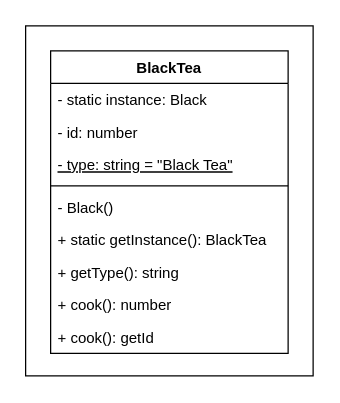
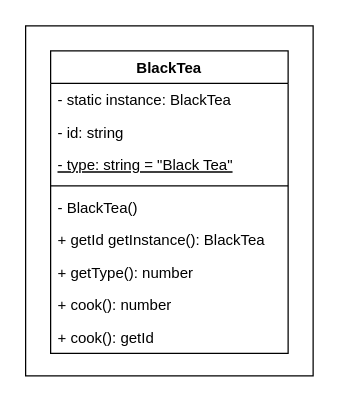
- <mxCell id="4" value="- static instance: Black" style="text;strokeColor=none;fillColor=none;align=left;verticalAlign=top;spacingLeft=4;spacingRight=4;overflow=hidden;rotatable=0;points=[[0,0.5],[1,0.5]];portConstraint=eastwest;" vertex="1" parent="3"><mxGeometry y="26" width="190" height="26" as="geometry" /></mxCell>
+ <mxCell id="4" value="- static instance: BlackTea" style="text;strokeColor=none;fillColor=none;align=left;verticalAlign=top;spacingLeft=4;spacingRight=4;overflow=hidden;rotatable=0;points=[[0,0.5],[1,0.5]];portConstraint=eastwest;" vertex="1" parent="3"><mxGeometry y="26" width="190" height="26" as="geometry" /></mxCell>
- <mxCell id="5" value="- id: number" style="text;strokeColor=none;fillColor=none;align=left;verticalAlign=top;spacingLeft=4;spacingRight=4;overflow=hidden;rotatable=0;points=[[0,0.5],[1,0.5]];portConstraint=eastwest;" vertex="1" parent="3"><mxGeometry y="52" width="190" height="26" as="geometry" /></mxCell>
+ <mxCell id="5" value="- id: string" style="text;strokeColor=none;fillColor=none;align=left;verticalAlign=top;spacingLeft=4;spacingRight=4;overflow=hidden;rotatable=0;points=[[0,0.5],[1,0.5]];portConstraint=eastwest;" vertex="1" parent="3"><mxGeometry y="52" width="190" height="26" as="geometry" /></mxCell>
- <mxCell id="8" value="- Black()" style="text;strokeColor=none;fillColor=none;align=left;verticalAlign=top;spacingLeft=4;spacingRight=4;overflow=hidden;rotatable=0;points=[[0,0.5],[1,0.5]];portConstraint=eastwest;" vertex="1" parent="3"><mxGeometry y="112" width="190" height="26" as="geometry" /></mxCell>
+ <mxCell id="8" value="- BlackTea()" style="text;strokeColor=none;fillColor=none;align=left;verticalAlign=top;spacingLeft=4;spacingRight=4;overflow=hidden;rotatable=0;points=[[0,0.5],[1,0.5]];portConstraint=eastwest;" vertex="1" parent="3"><mxGeometry y="112" width="190" height="26" as="geometry" /></mxCell>
- <mxCell id="9" value="+ static getInstance(): BlackTea" style="text;strokeColor=none;fillColor=none;align=left;verticalAlign=top;spacingLeft=4;spacingRight=4;overflow=hidden;rotatable=0;points=[[0,0.5],[1,0.5]];portConstraint=eastwest;" vertex="1" parent="3"><mxGeometry y="138" width="190" height="26" as="geometry" /></mxCell>
+ <mxCell id="9" value="+ getId getInstance(): BlackTea" style="text;strokeColor=none;fillColor=none;align=left;verticalAlign=top;spacingLeft=4;spacingRight=4;overflow=hidden;rotatable=0;points=[[0,0.5],[1,0.5]];portConstraint=eastwest;" vertex="1" parent="3"><mxGeometry y="138" width="190" height="26" as="geometry" /></mxCell>
- <mxCell id="10" value="+ getType(): string" style="text;strokeColor=none;fillColor=none;align=left;verticalAlign=top;spacingLeft=4;spacingRight=4;overflow=hidden;rotatable=0;points=[[0,0.5],[1,0.5]];portConstraint=eastwest;" vertex="1" parent="3"><mxGeometry y="164" width="190" height="26" as="geometry" /></mxCell>
+ <mxCell id="10" value="+ getType(): number" style="text;strokeColor=none;fillColor=none;align=left;verticalAlign=top;spacingLeft=4;spacingRight=4;overflow=hidden;rotatable=0;points=[[0,0.5],[1,0.5]];portConstraint=eastwest;" vertex="1" parent="3"><mxGeometry y="164" width="190" height="26" as="geometry" /></mxCell>
